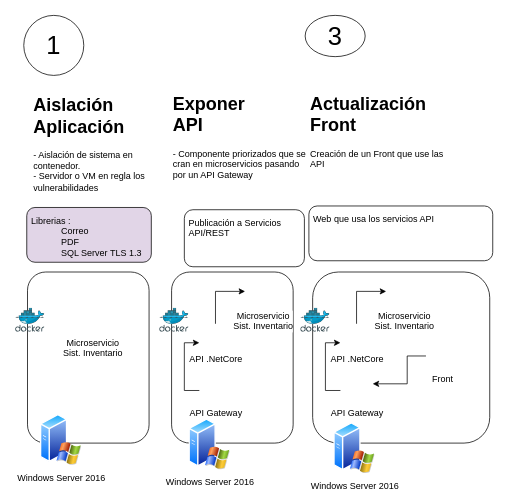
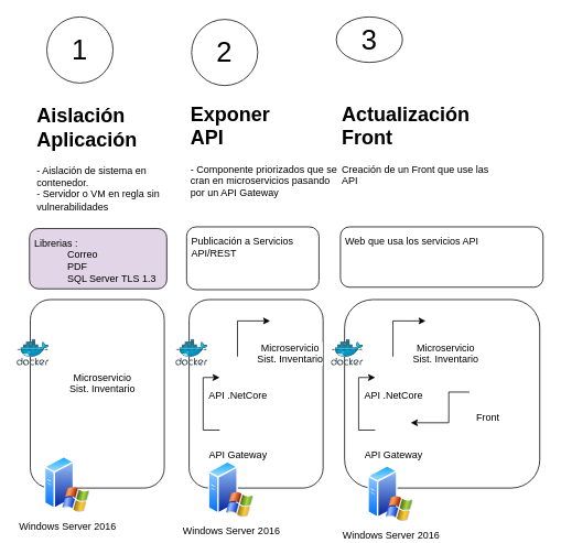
- <mxCell id="6" value="1" style="ellipse;whiteSpace=wrap;html=1;aspect=fixed;fontSize=34;" vertex="1" parent="1"><mxGeometry x="31" y="20" width="80" height="80" as="geometry" /></mxCell>
+ <mxCell id="6" value="1" style="ellipse;whiteSpace=wrap;html=1;aspect=fixed;fontSize=34;" vertex="1" parent="1"><mxGeometry x="56" y="20" width="80" height="80" as="geometry" /></mxCell>
+ <mxCell id="7" value="2" style="ellipse;whiteSpace=wrap;html=1;aspect=fixed;fontSize=34;" vertex="1" parent="1"><mxGeometry x="231" y="23" width="80" height="80" as="geometry" /></mxCell>
- <mxCell id="3" value="&lt;h1 style=&quot;margin-top: 0px;&quot;&gt;Aislación&lt;br&gt;Aplicación&lt;/h1&gt;&lt;div&gt;- Aislación de sistema en contenedor.&lt;/div&gt;&lt;div&gt;- Servidor o VM en regla los vulnerabilidades&lt;/div&gt;" style="text;html=1;whiteSpace=wrap;overflow=hidden;rounded=0;" vertex="1" parent="1"><mxGeometry x="42" y="119" width="180" height="135" as="geometry" /></mxCell>
+ <mxCell id="3" value="&lt;h1 style=&quot;margin-top: 0px;&quot;&gt;Aislación&lt;br&gt;Aplicación&lt;/h1&gt;&lt;div&gt;- Aislación de sistema en contenedor.&lt;/div&gt;&lt;div&gt;- Servidor o VM en regla sin vulnerabilidades&lt;/div&gt;" style="text;html=1;whiteSpace=wrap;overflow=hidden;rounded=0;" vertex="1" parent="1"><mxGeometry x="42" y="119" width="180" height="135" as="geometry" /></mxCell>
- <mxCell id="10" value="Publicación a Servicios API/REST" style="rounded=1;whiteSpace=wrap;html=1;align=left;spacingTop=4;spacingLeft=4;verticalAlign=top;" vertex="1" parent="1"><mxGeometry x="245" y="279" width="160" height="76" as="geometry" /></mxCell>
+ <mxCell id="10" value="Publicación a Servicios API/REST" style="rounded=1;whiteSpace=wrap;html=1;align=left;spacingTop=4;spacingLeft=4;verticalAlign=top;" vertex="1" parent="1"><mxGeometry x="225" y="274" width="160" height="76" as="geometry" /></mxCell>
